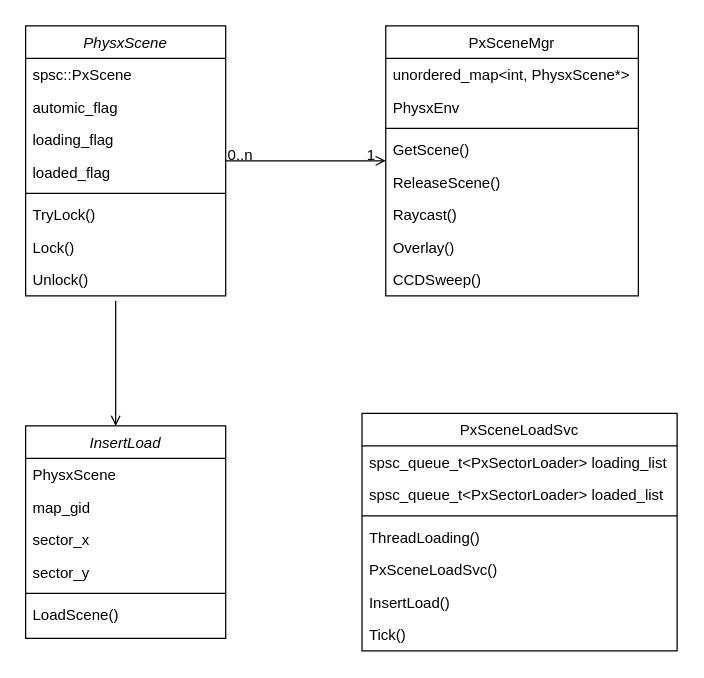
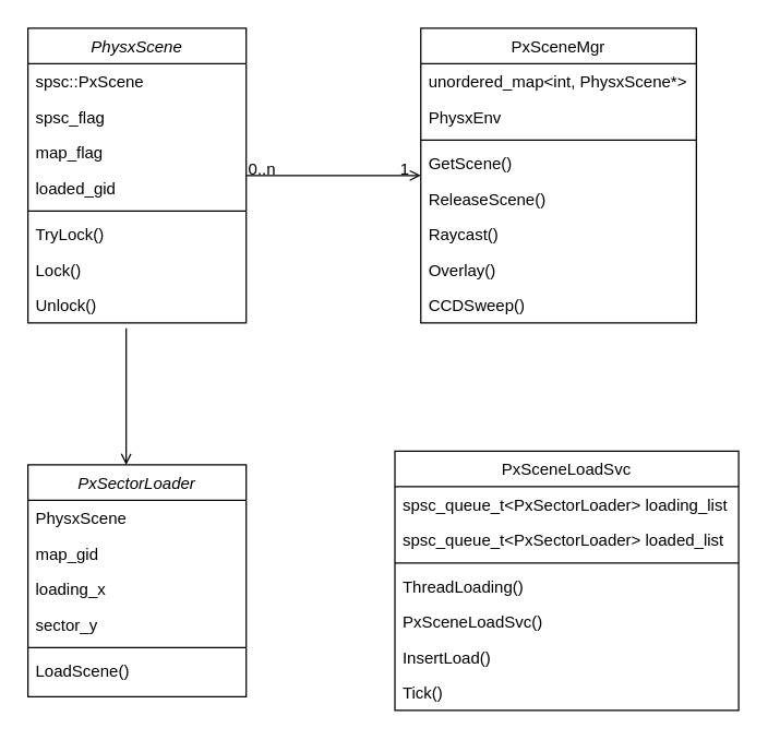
- <mxCell id="4" value="automic_flag" style="text;align=left;verticalAlign=top;spacingLeft=4;spacingRight=4;overflow=hidden;rotatable=0;points=[[0,0.5],[1,0.5]];portConstraint=eastwest;rounded=0;shadow=0;html=0;" parent="2" vertex="1"><mxGeometry y="52" width="160" height="26" as="geometry" /></mxCell>
+ <mxCell id="4" value="spsc_flag" style="text;align=left;verticalAlign=top;spacingLeft=4;spacingRight=4;overflow=hidden;rotatable=0;points=[[0,0.5],[1,0.5]];portConstraint=eastwest;rounded=0;shadow=0;html=0;" parent="2" vertex="1"><mxGeometry y="52" width="160" height="26" as="geometry" /></mxCell>
- <mxCell id="5" value="loading_flag" style="text;align=left;verticalAlign=top;spacingLeft=4;spacingRight=4;overflow=hidden;rotatable=0;points=[[0,0.5],[1,0.5]];portConstraint=eastwest;rounded=0;shadow=0;html=0;" parent="2" vertex="1"><mxGeometry y="78" width="160" height="26" as="geometry" /></mxCell>
+ <mxCell id="5" value="map_flag" style="text;align=left;verticalAlign=top;spacingLeft=4;spacingRight=4;overflow=hidden;rotatable=0;points=[[0,0.5],[1,0.5]];portConstraint=eastwest;rounded=0;shadow=0;html=0;" parent="2" vertex="1"><mxGeometry y="78" width="160" height="26" as="geometry" /></mxCell>
- <mxCell id="6" value="loaded_flag" style="text;align=left;verticalAlign=top;spacingLeft=4;spacingRight=4;overflow=hidden;rotatable=0;points=[[0,0.5],[1,0.5]];portConstraint=eastwest;" parent="2" vertex="1"><mxGeometry y="104" width="160" height="26" as="geometry" /></mxCell>
+ <mxCell id="6" value="loaded_gid" style="text;align=left;verticalAlign=top;spacingLeft=4;spacingRight=4;overflow=hidden;rotatable=0;points=[[0,0.5],[1,0.5]];portConstraint=eastwest;" parent="2" vertex="1"><mxGeometry y="104" width="160" height="26" as="geometry" /></mxCell>
- <mxCell id="23" value="InsertLoad" style="swimlane;fontStyle=2;align=center;verticalAlign=top;childLayout=stackLayout;horizontal=1;startSize=26;horizontalStack=0;resizeParent=1;resizeLast=0;collapsible=1;marginBottom=0;rounded=0;shadow=0;strokeWidth=1;" vertex="1" parent="1"><mxGeometry x="20" y="340" width="160" height="170" as="geometry"><mxRectangle x="230" y="140" width="160" height="26" as="alternateBounds" /></mxGeometry></mxCell>
+ <mxCell id="23" value="PxSectorLoader" style="swimlane;fontStyle=2;align=center;verticalAlign=top;childLayout=stackLayout;horizontal=1;startSize=26;horizontalStack=0;resizeParent=1;resizeLast=0;collapsible=1;marginBottom=0;rounded=0;shadow=0;strokeWidth=1;" vertex="1" parent="1"><mxGeometry x="20" y="340" width="160" height="170" as="geometry"><mxRectangle x="230" y="140" width="160" height="26" as="alternateBounds" /></mxGeometry></mxCell>
- <mxCell id="26" value="sector_x" style="text;align=left;verticalAlign=top;spacingLeft=4;spacingRight=4;overflow=hidden;rotatable=0;points=[[0,0.5],[1,0.5]];portConstraint=eastwest;rounded=0;shadow=0;html=0;" vertex="1" parent="23"><mxGeometry y="78" width="160" height="26" as="geometry" /></mxCell>
+ <mxCell id="26" value="loading_x" style="text;align=left;verticalAlign=top;spacingLeft=4;spacingRight=4;overflow=hidden;rotatable=0;points=[[0,0.5],[1,0.5]];portConstraint=eastwest;rounded=0;shadow=0;html=0;" vertex="1" parent="23"><mxGeometry y="78" width="160" height="26" as="geometry" /></mxCell>
